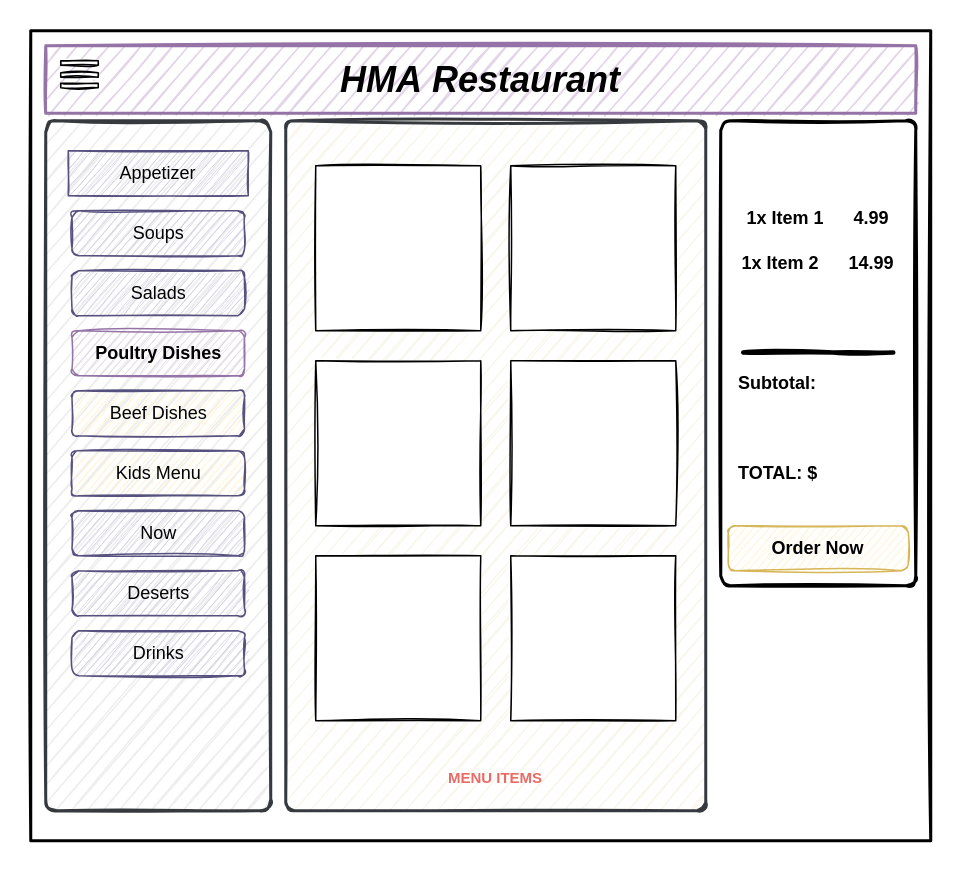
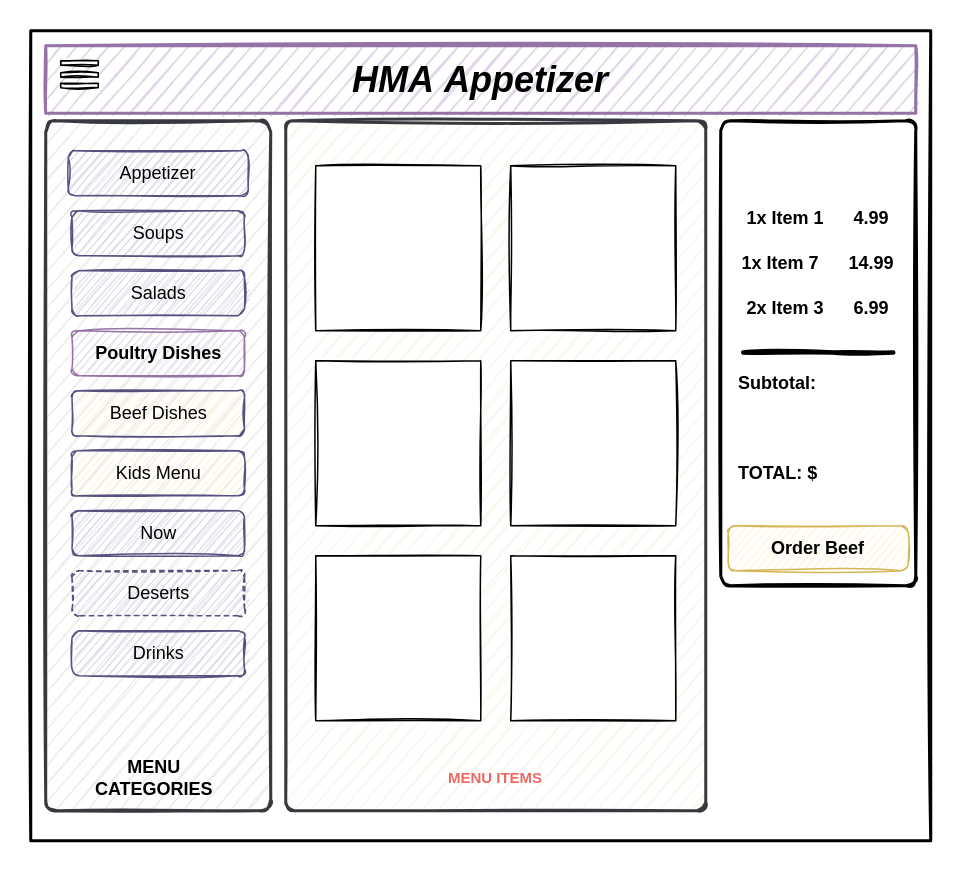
- <mxCell id="7" value="&lt;b&gt;&lt;font style=&quot;font-size: 24px&quot;&gt;&lt;i&gt;HMA&amp;nbsp;&lt;/i&gt;&lt;/font&gt;&lt;/b&gt;&lt;span style=&quot;font-size: 24px&quot;&gt;&lt;b&gt;&lt;i&gt;Restaurant&lt;/i&gt;&lt;/b&gt;&lt;/span&gt;" style="rounded=0;whiteSpace=wrap;html=1;shadow=0;glass=0;strokeColor=#9673a6;strokeWidth=2;fillColor=#e1d5e7;align=center;sketch=1;" vertex="1" parent="1"><mxGeometry x="30" y="30" width="580" height="45" as="geometry" /></mxCell>
+ <mxCell id="7" value="&lt;b&gt;&lt;font style=&quot;font-size: 24px&quot;&gt;&lt;i&gt;HMA&amp;nbsp;&lt;/i&gt;&lt;/font&gt;&lt;/b&gt;&lt;span style=&quot;font-size: 24px&quot;&gt;&lt;b&gt;&lt;i&gt;Appetizer&lt;/i&gt;&lt;/b&gt;&lt;/span&gt;" style="rounded=0;whiteSpace=wrap;html=1;shadow=0;glass=0;strokeColor=#9673a6;strokeWidth=2;fillColor=#e1d5e7;align=center;sketch=1;" vertex="1" parent="1"><mxGeometry x="30" y="30" width="580" height="45" as="geometry" /></mxCell>
- <mxCell id="8" value="Appetizer" style="whiteSpace=wrap;html=1;fillColor=#d0cee2;strokeColor=#56517e;sketch=1;rounded=0;" vertex="1" parent="1"><mxGeometry x="45" y="100" width="120" height="30" as="geometry" /></mxCell>
+ <mxCell id="8" value="Appetizer" style="rounded=1;whiteSpace=wrap;html=1;fillColor=#d0cee2;strokeColor=#56517e;sketch=1;" vertex="1" parent="1"><mxGeometry x="45" y="100" width="120" height="30" as="geometry" /></mxCell>
- <mxCell id="28" value="1x Item 2&amp;nbsp; &amp;nbsp; &amp;nbsp; 14.99" style="rounded=0;whiteSpace=wrap;html=1;fontStyle=1;shadow=0;strokeColor=none;sketch=1;" vertex="1" parent="1"><mxGeometry x="490" y="160" width="110" height="30" as="geometry" /></mxCell>
+ <mxCell id="28" value="1x Item 7&amp;nbsp; &amp;nbsp; &amp;nbsp; 14.99" style="rounded=0;whiteSpace=wrap;html=1;fontStyle=1;shadow=0;strokeColor=none;sketch=1;" vertex="1" parent="1"><mxGeometry x="490" y="160" width="110" height="30" as="geometry" /></mxCell>
+ <mxCell id="29" value="2x Item 3&amp;nbsp; &amp;nbsp; &amp;nbsp; 6.99" style="rounded=0;whiteSpace=wrap;html=1;fontStyle=1;shadow=0;strokeColor=none;sketch=1;" vertex="1" parent="1"><mxGeometry x="490" y="190" width="110" height="30" as="geometry" /></mxCell>
- <mxCell id="33" value="Order Now" style="rounded=1;whiteSpace=wrap;html=1;fillColor=#fff2cc;strokeColor=#d6b656;fontStyle=1;sketch=1;" vertex="1" parent="1"><mxGeometry x="485" y="350" width="120" height="30" as="geometry" /></mxCell>
+ <mxCell id="33" value="Order Beef" style="rounded=1;whiteSpace=wrap;html=1;fillColor=#fff2cc;strokeColor=#d6b656;fontStyle=1;sketch=1;" vertex="1" parent="1"><mxGeometry x="485" y="350" width="120" height="30" as="geometry" /></mxCell>
- <mxCell id="11" value="Deserts" style="rounded=1;whiteSpace=wrap;html=1;fillColor=#d0cee2;strokeColor=#56517e;sketch=1;" vertex="1" parent="1"><mxGeometry x="47.5" y="380" width="115" height="30" as="geometry" /></mxCell>
+ <mxCell id="11" value="Deserts" style="rounded=1;whiteSpace=wrap;html=1;fillColor=#d0cee2;strokeColor=#56517e;sketch=1;dashed=1;" vertex="1" parent="1"><mxGeometry x="47.5" y="380" width="115" height="30" as="geometry" /></mxCell>
+ <mxCell id="18" value="MENU&lt;br&gt;CATEGORIES" style="rounded=1;whiteSpace=wrap;html=1;fillColor=none;strokeColor=none;fontStyle=1;sketch=1;" vertex="1" parent="1"><mxGeometry x="45" y="500" width="115" height="35" as="geometry" /></mxCell>
